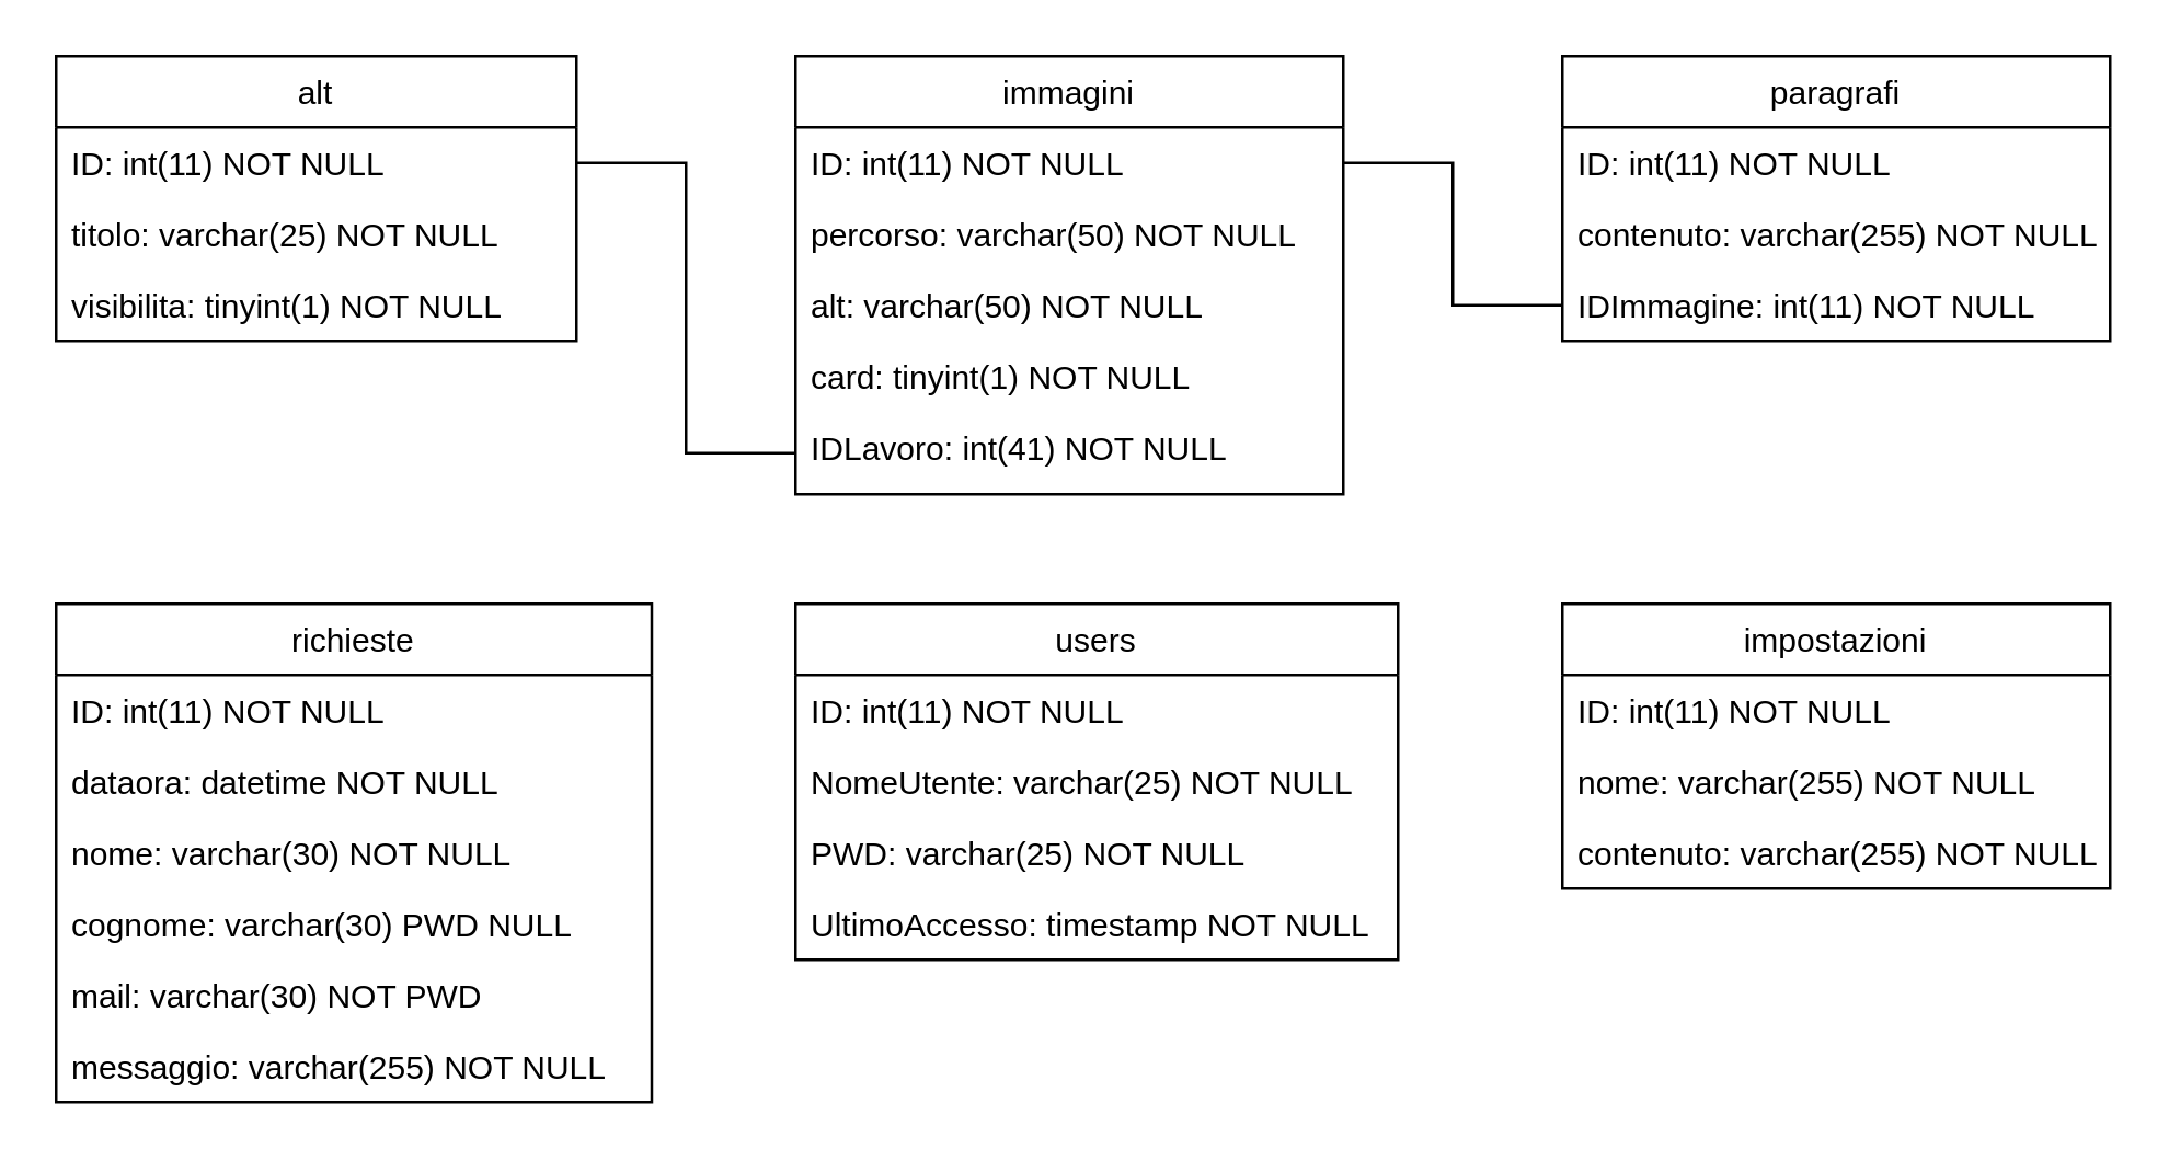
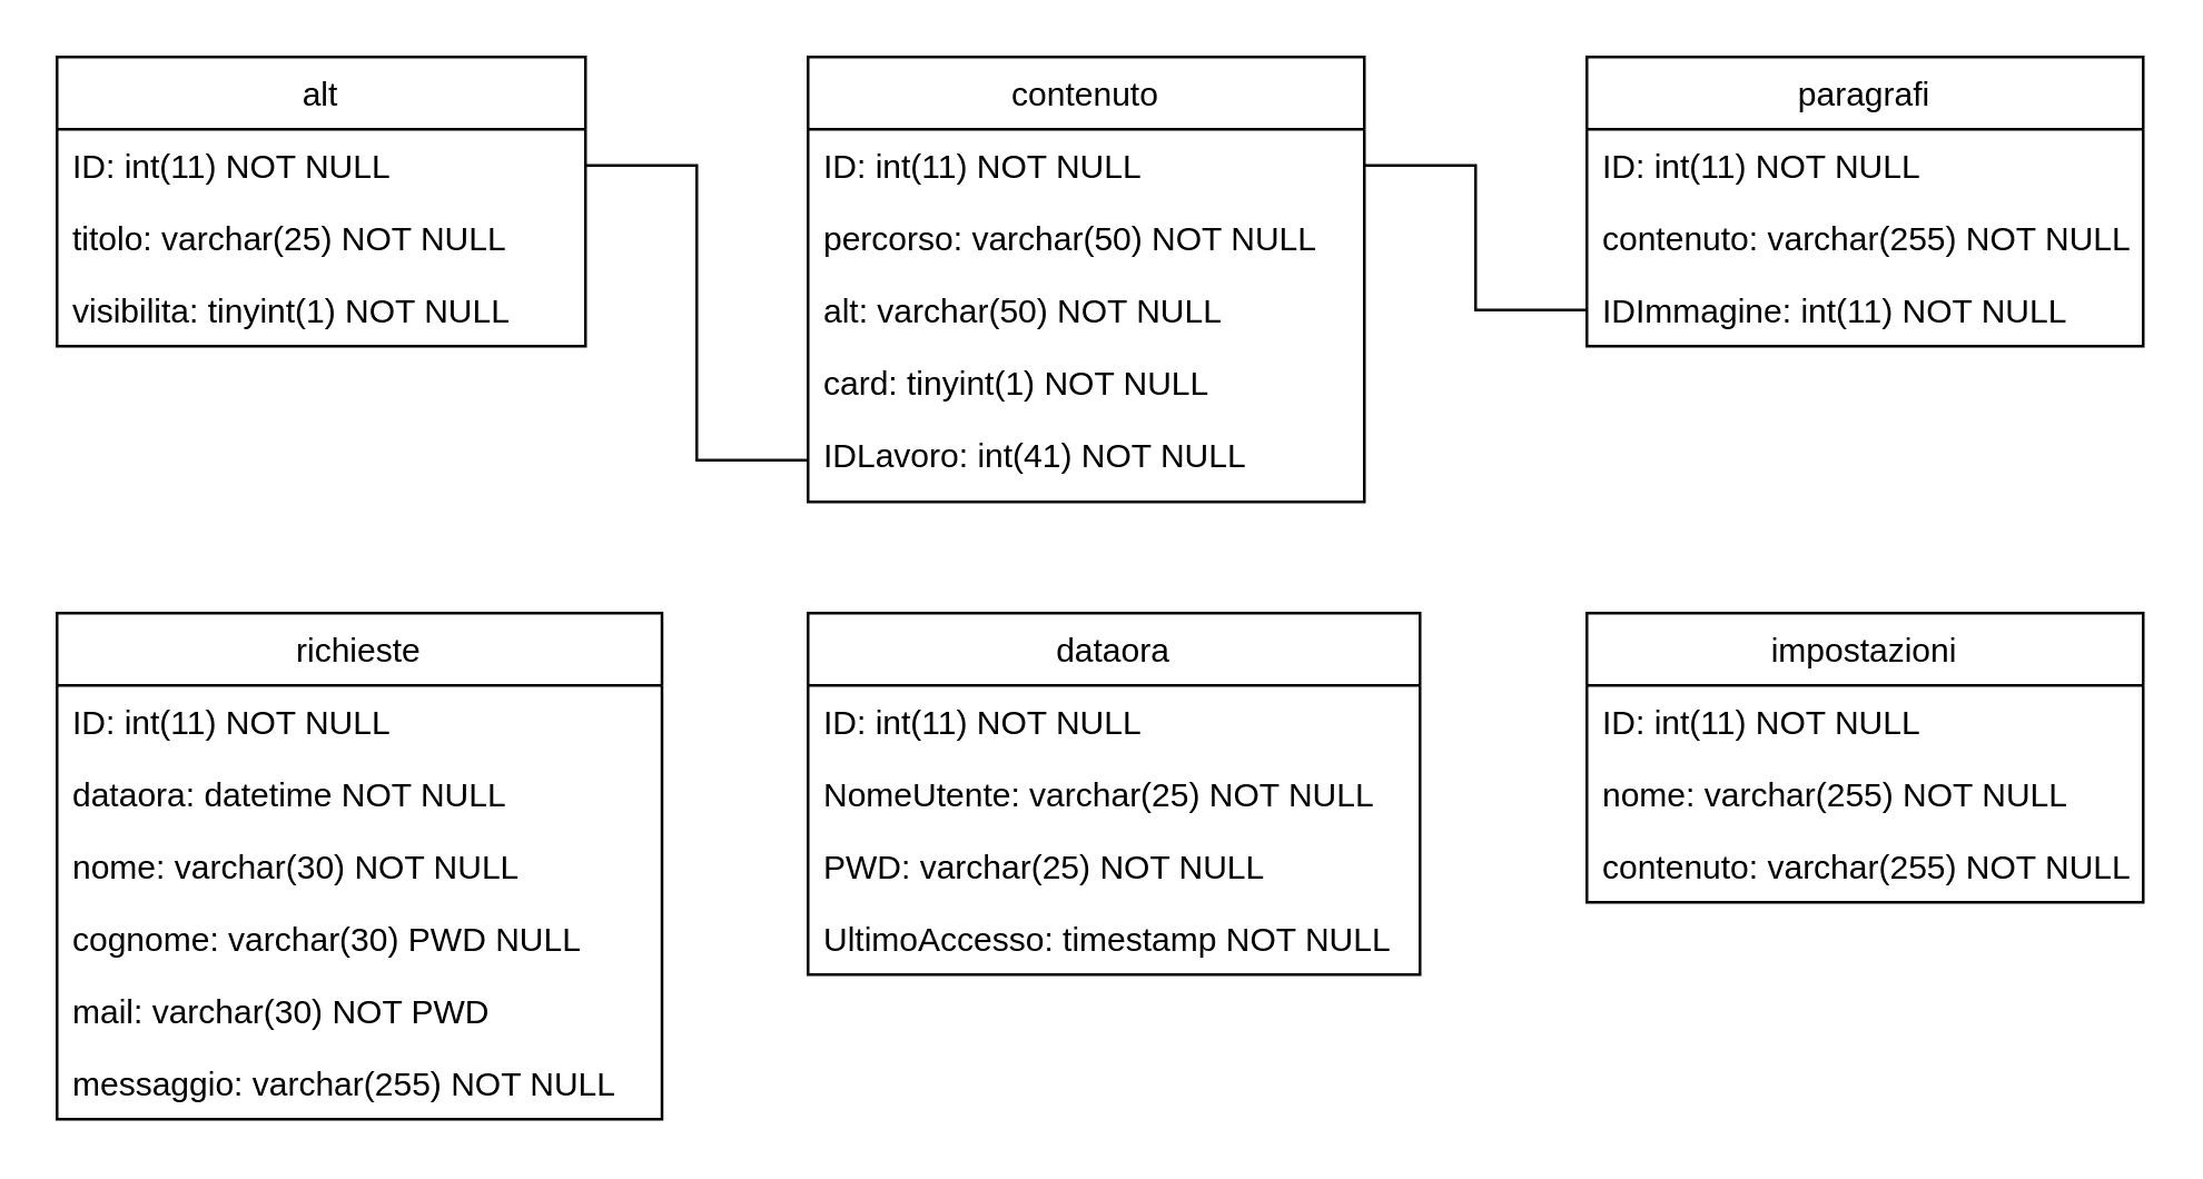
- <mxCell id="2" value="immagini" style="swimlane;fontStyle=0;childLayout=stackLayout;horizontal=1;startSize=26;fillColor=none;horizontalStack=0;resizeParent=1;resizeParentMax=0;resizeLast=0;collapsible=1;marginBottom=0;" parent="1" vertex="1"><mxGeometry x="290" y="20" width="200" height="160" as="geometry"><mxRectangle x="160" y="170" width="80" height="26" as="alternateBounds" /></mxGeometry></mxCell>
+ <mxCell id="2" value="contenuto" style="swimlane;fontStyle=0;childLayout=stackLayout;horizontal=1;startSize=26;fillColor=none;horizontalStack=0;resizeParent=1;resizeParentMax=0;resizeLast=0;collapsible=1;marginBottom=0;" parent="1" vertex="1"><mxGeometry x="290" y="20" width="200" height="160" as="geometry"><mxRectangle x="160" y="170" width="80" height="26" as="alternateBounds" /></mxGeometry></mxCell>
- <mxCell id="24" value="users" style="swimlane;fontStyle=0;childLayout=stackLayout;horizontal=1;startSize=26;fillColor=none;horizontalStack=0;resizeParent=1;resizeParentMax=0;resizeLast=0;collapsible=1;marginBottom=0;" parent="1" vertex="1"><mxGeometry x="290" y="220" width="220" height="130" as="geometry"><mxRectangle x="160" y="170" width="80" height="26" as="alternateBounds" /></mxGeometry></mxCell>
+ <mxCell id="24" value="dataora" style="swimlane;fontStyle=0;childLayout=stackLayout;horizontal=1;startSize=26;fillColor=none;horizontalStack=0;resizeParent=1;resizeParentMax=0;resizeLast=0;collapsible=1;marginBottom=0;" parent="1" vertex="1"><mxGeometry x="290" y="220" width="220" height="130" as="geometry"><mxRectangle x="160" y="170" width="80" height="26" as="alternateBounds" /></mxGeometry></mxCell>
